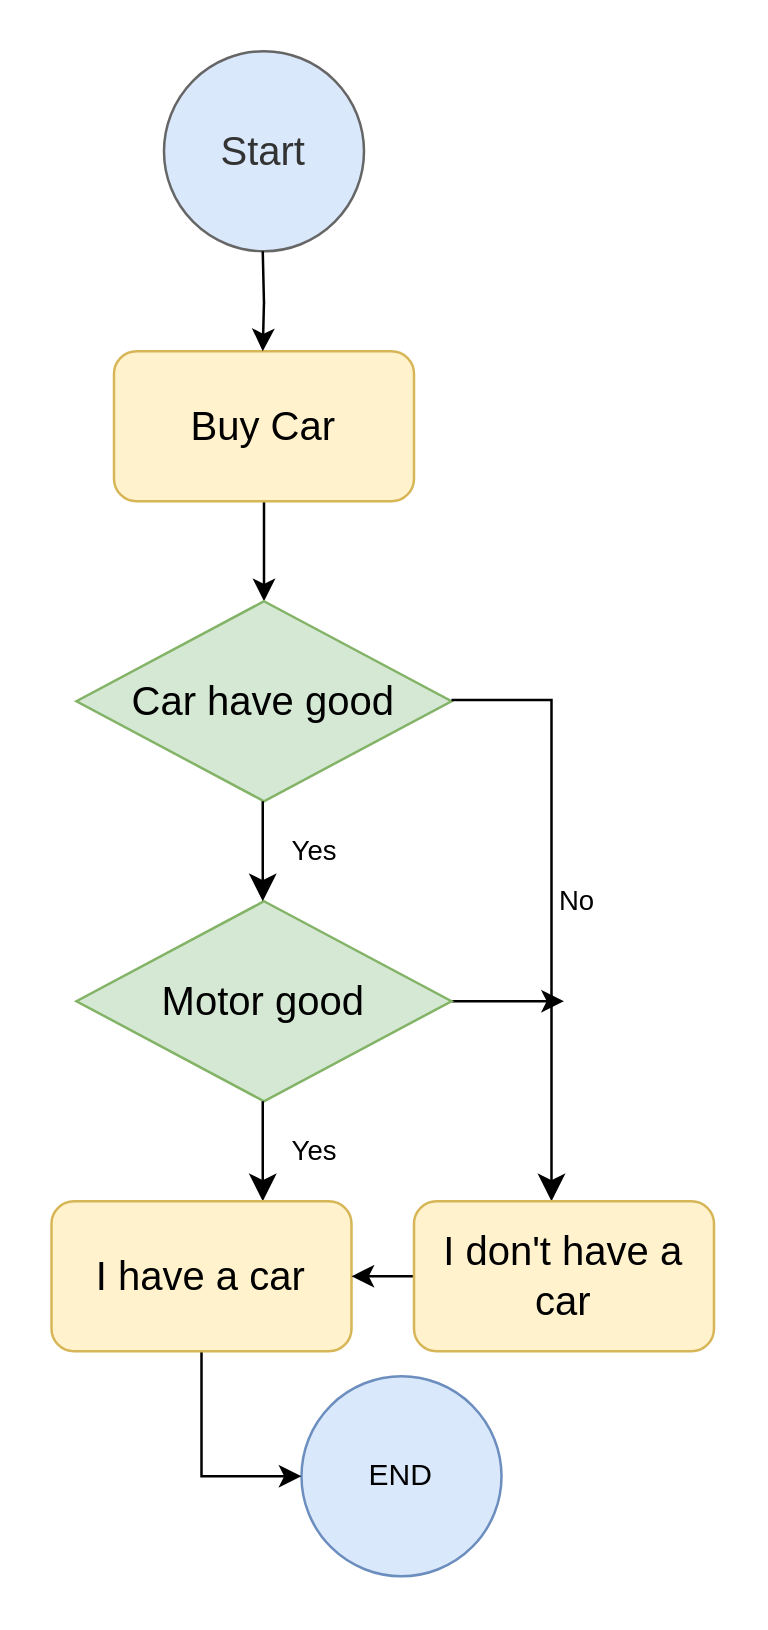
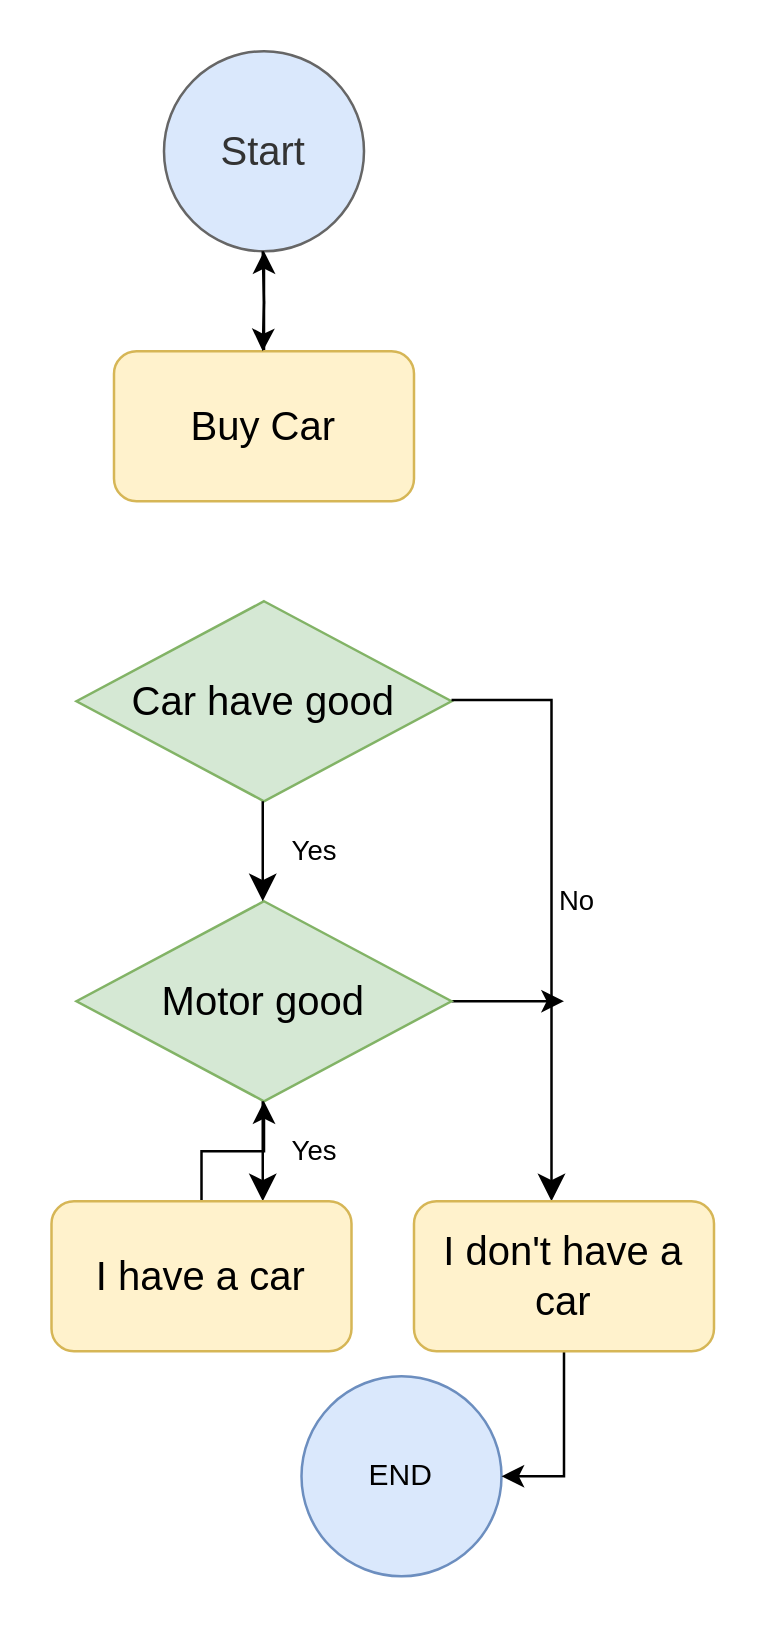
- <mxCell id="3" value="" style="edgeStyle=orthogonalEdgeStyle;rounded=0;orthogonalLoop=1;jettySize=auto;html=1;fontSize=16;" parent="1" source="4" target="5" edge="1"><mxGeometry relative="1" as="geometry" /></mxCell>
+ <mxCell id="3" value="" style="edgeStyle=orthogonalEdgeStyle;rounded=0;orthogonalLoop=1;jettySize=auto;html=1;fontSize=16;" parent="1" source="4" target="2" edge="1"><mxGeometry relative="1" as="geometry" /></mxCell>
- <mxCell id="15" style="edgeStyle=orthogonalEdgeStyle;rounded=0;orthogonalLoop=1;jettySize=auto;html=1;" edge="1" parent="1" source="16" target="14"><mxGeometry relative="1" as="geometry" /></mxCell>
+ <mxCell id="15" style="edgeStyle=orthogonalEdgeStyle;rounded=0;orthogonalLoop=1;jettySize=auto;html=1;entryX=1;entryY=0.5;entryDx=0;entryDy=0;" edge="1" parent="1" source="16" target="12"><mxGeometry relative="1" as="geometry" /></mxCell>
- <mxCell id="13" style="edgeStyle=orthogonalEdgeStyle;rounded=0;orthogonalLoop=1;jettySize=auto;html=1;entryX=0;entryY=0.5;entryDx=0;entryDy=0;" edge="1" parent="1" source="14" target="12"><mxGeometry relative="1" as="geometry" /></mxCell>
+ <mxCell id="13" style="edgeStyle=orthogonalEdgeStyle;rounded=0;orthogonalLoop=1;jettySize=auto;html=1;" edge="1" parent="1" source="14" target="7"><mxGeometry relative="1" as="geometry" /></mxCell>
